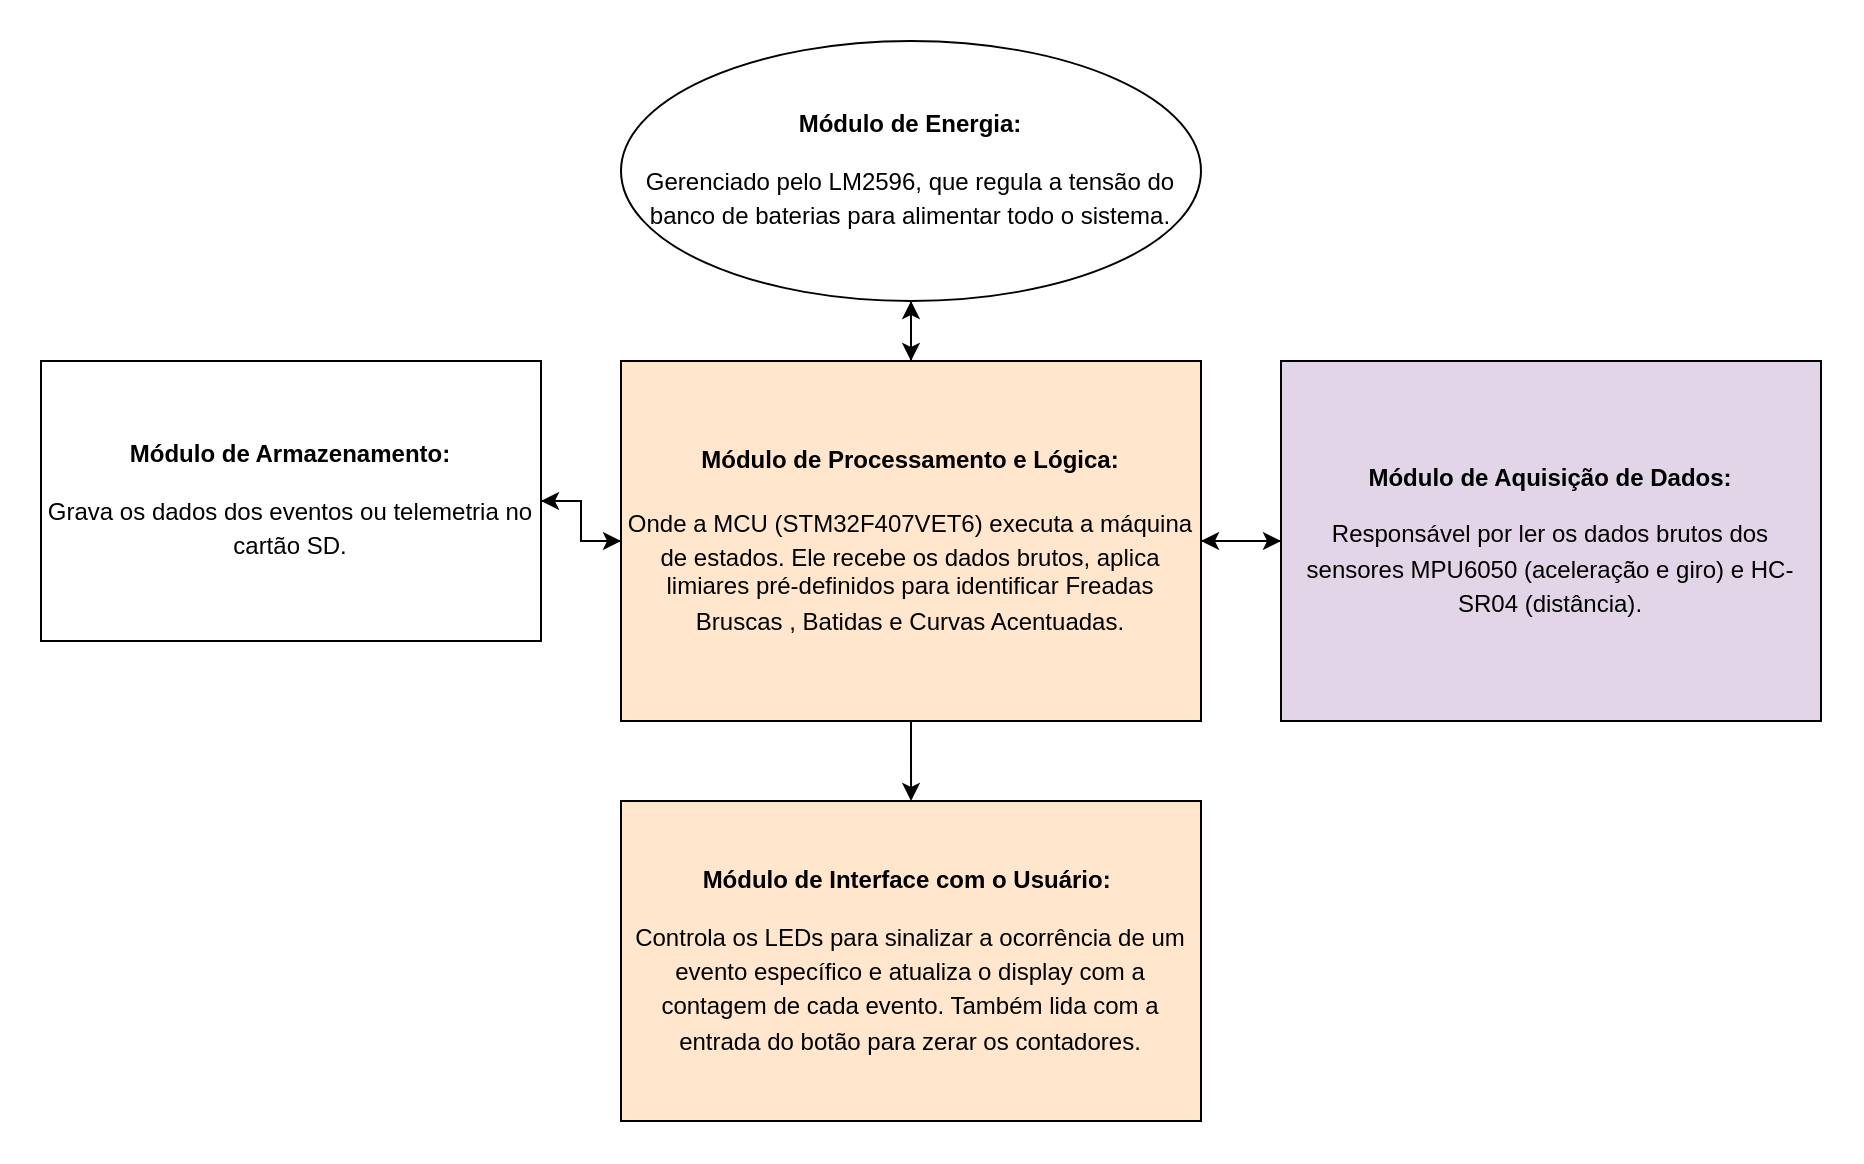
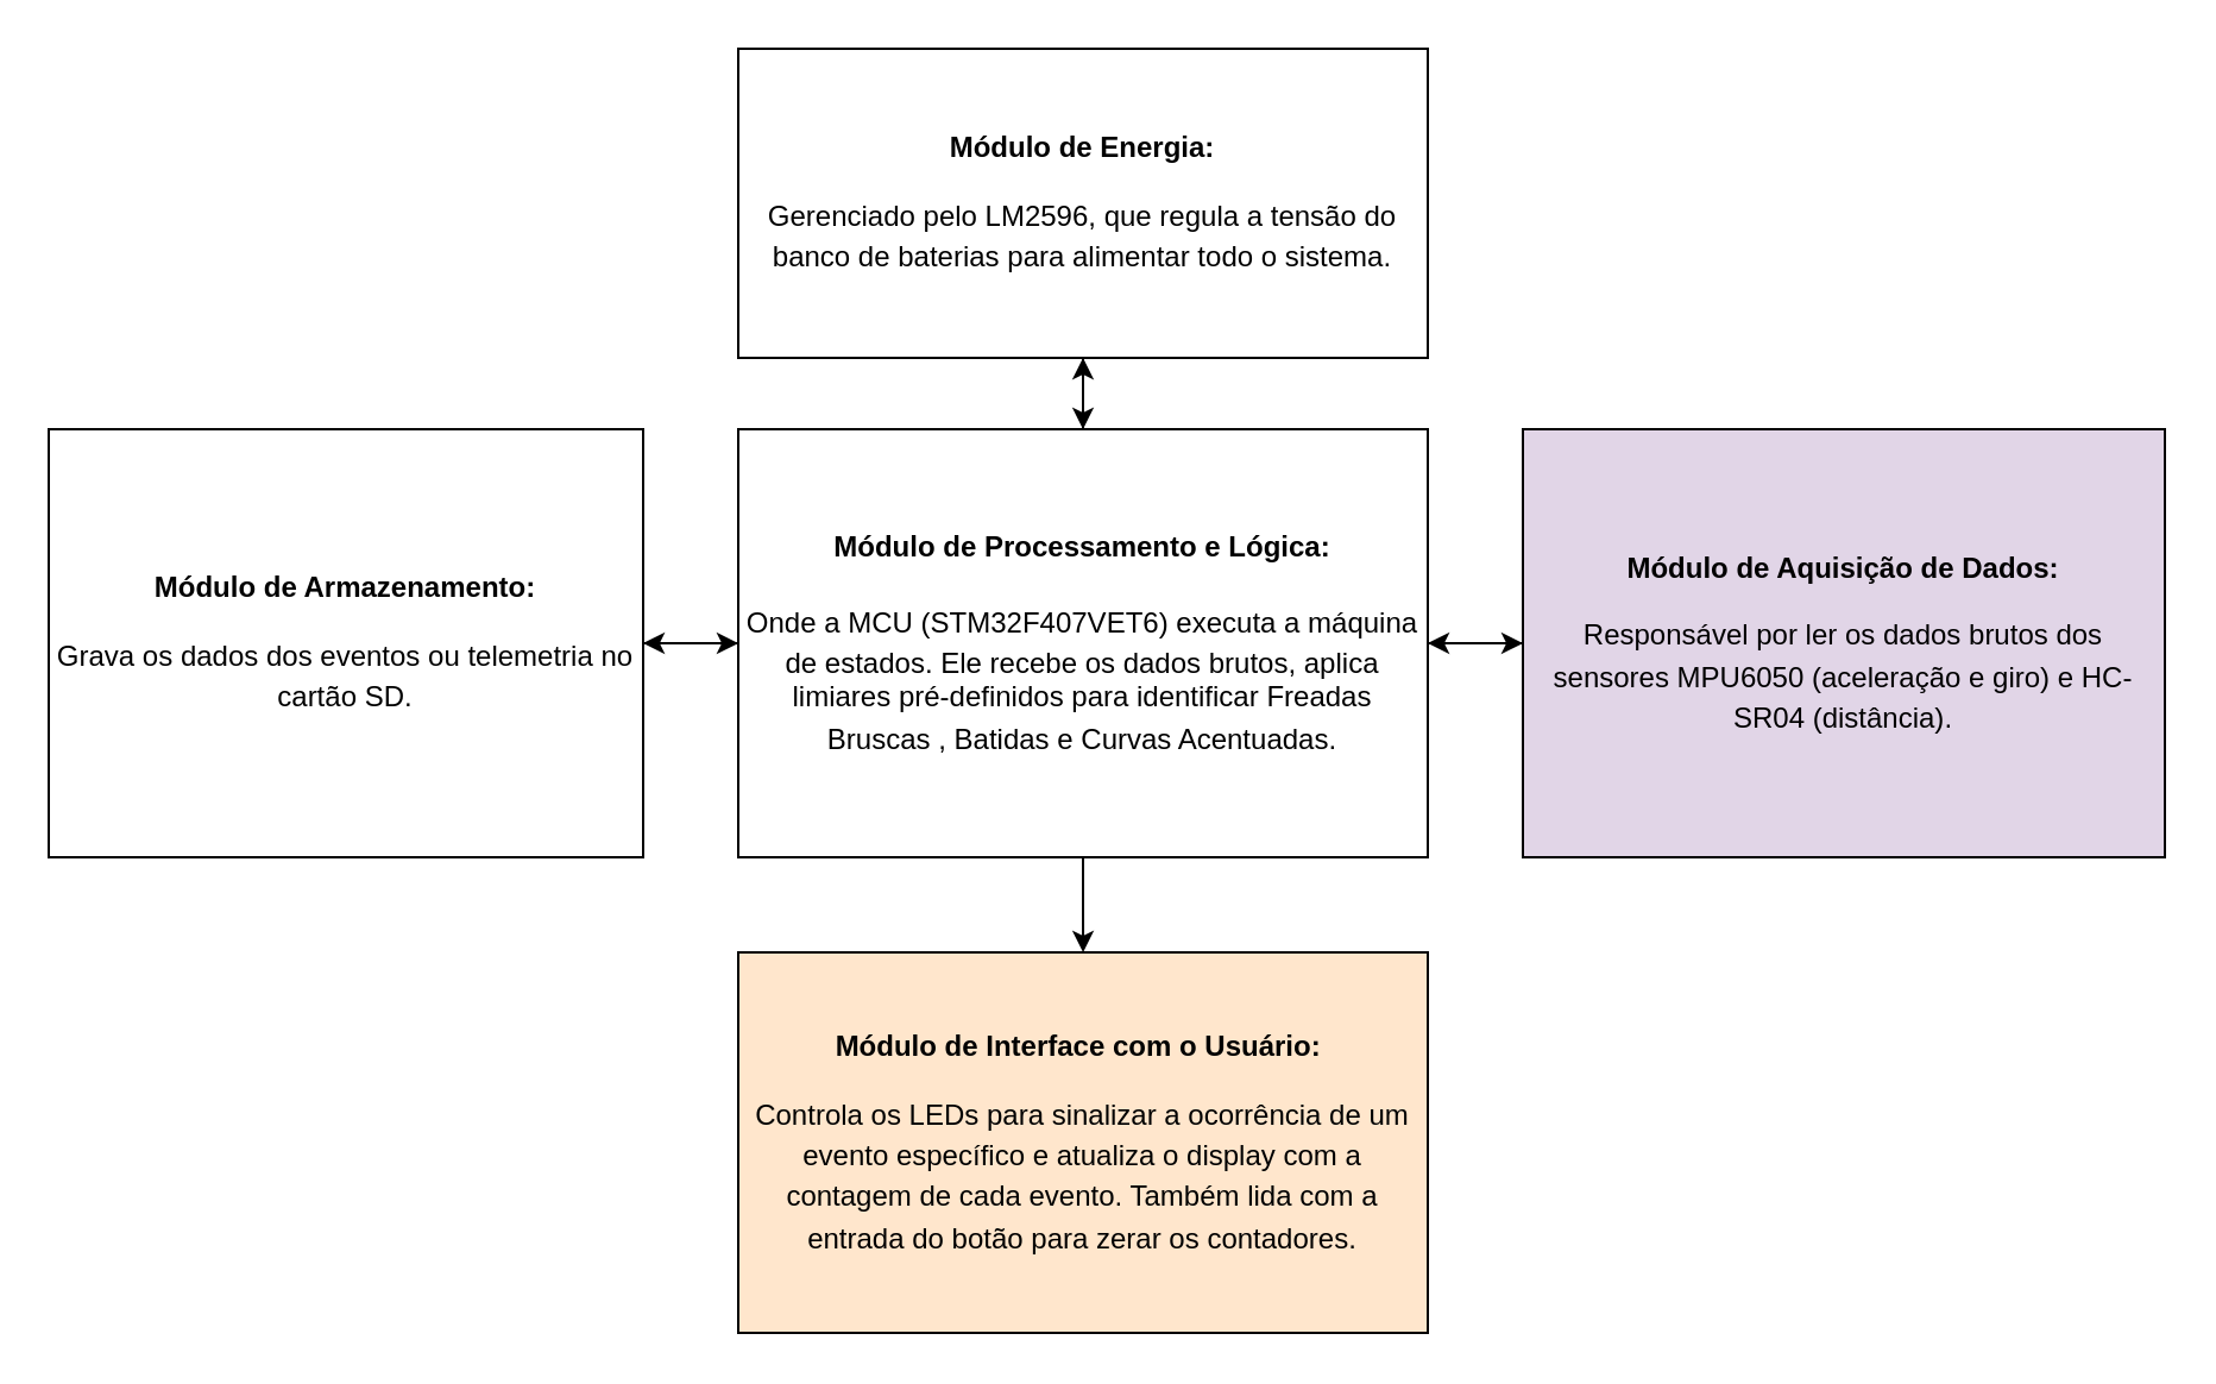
- <mxCell id="13" value="&lt;font face=&quot;Helvetica&quot;&gt;&lt;b&gt;Módulo de Energia:&lt;/b&gt;&lt;/font&gt;&lt;div&gt;&lt;font face=&quot;Helvetica&quot;&gt;&lt;span class=&quot;citation-197 citation-end-197&quot;&gt;&lt;br&gt;&lt;/span&gt;&lt;/font&gt;&lt;/div&gt;&lt;div&gt;&lt;font face=&quot;Helvetica&quot;&gt;&lt;span class=&quot;citation-197 citation-end-197&quot;&gt; Gerenciado pelo LM2596, que regula a tensão do banco de baterias para alimentar todo o sistema&lt;sup data-turn-source-index=&quot;32&quot; class=&quot;superscript&quot;&gt;&lt;/sup&gt;&lt;/span&gt;.&lt;/font&gt;&lt;/div&gt;" style="ellipse;whiteSpace=wrap;html=1;hachureGap=4;fontFamily=Architects Daughter;fontSource=https%3A%2F%2Ffonts.googleapis.com%2Fcss%3Ffamily%3DArchitects%2BDaughter;" vertex="1" parent="1"><mxGeometry x="310" y="20" width="290" height="130" as="geometry" /></mxCell>
+ <mxCell id="13" value="&lt;font face=&quot;Helvetica&quot;&gt;&lt;b&gt;Módulo de Energia:&lt;/b&gt;&lt;/font&gt;&lt;div&gt;&lt;font face=&quot;Helvetica&quot;&gt;&lt;span class=&quot;citation-197 citation-end-197&quot;&gt;&lt;br&gt;&lt;/span&gt;&lt;/font&gt;&lt;/div&gt;&lt;div&gt;&lt;font face=&quot;Helvetica&quot;&gt;&lt;span class=&quot;citation-197 citation-end-197&quot;&gt; Gerenciado pelo LM2596, que regula a tensão do banco de baterias para alimentar todo o sistema&lt;sup data-turn-source-index=&quot;32&quot; class=&quot;superscript&quot;&gt;&lt;/sup&gt;&lt;/span&gt;.&lt;/font&gt;&lt;/div&gt;" style="rounded=0;whiteSpace=wrap;html=1;hachureGap=4;fontFamily=Architects Daughter;fontSource=https%3A%2F%2Ffonts.googleapis.com%2Fcss%3Ffamily%3DArchitects%2BDaughter;" vertex="1" parent="1"><mxGeometry x="310" y="20" width="290" height="130" as="geometry" /></mxCell>
- <mxCell id="11" value="&lt;font face=&quot;Helvetica&quot;&gt;&lt;b&gt;Módulo de Armazenamento:&lt;/b&gt;&lt;/font&gt;&lt;div&gt;&lt;font face=&quot;Helvetica&quot;&gt;&lt;span class=&quot;citation-198 citation-end-198&quot;&gt;&lt;br&gt;&lt;/span&gt;&lt;/font&gt;&lt;/div&gt;&lt;div&gt;&lt;font face=&quot;Helvetica&quot;&gt;&lt;span class=&quot;citation-198 citation-end-198&quot;&gt; Grava os dados dos eventos ou telemetria no cartão SD&lt;sup data-turn-source-index=&quot;31&quot; class=&quot;superscript&quot;&gt;&lt;/sup&gt;&lt;/span&gt;.&lt;/font&gt;&lt;/div&gt;" style="rounded=0;whiteSpace=wrap;html=1;hachureGap=4;fontFamily=Architects Daughter;fontSource=https%3A%2F%2Ffonts.googleapis.com%2Fcss%3Ffamily%3DArchitects%2BDaughter;" vertex="1" parent="1"><mxGeometry x="20" y="180" width="250" height="140" as="geometry" /></mxCell>
+ <mxCell id="11" value="&lt;font face=&quot;Helvetica&quot;&gt;&lt;b&gt;Módulo de Armazenamento:&lt;/b&gt;&lt;/font&gt;&lt;div&gt;&lt;font face=&quot;Helvetica&quot;&gt;&lt;span class=&quot;citation-198 citation-end-198&quot;&gt;&lt;br&gt;&lt;/span&gt;&lt;/font&gt;&lt;/div&gt;&lt;div&gt;&lt;font face=&quot;Helvetica&quot;&gt;&lt;span class=&quot;citation-198 citation-end-198&quot;&gt; Grava os dados dos eventos ou telemetria no cartão SD&lt;sup data-turn-source-index=&quot;31&quot; class=&quot;superscript&quot;&gt;&lt;/sup&gt;&lt;/span&gt;.&lt;/font&gt;&lt;/div&gt;" style="rounded=0;whiteSpace=wrap;html=1;hachureGap=4;fontFamily=Architects Daughter;fontSource=https%3A%2F%2Ffonts.googleapis.com%2Fcss%3Ffamily%3DArchitects%2BDaughter;" vertex="1" parent="1"><mxGeometry x="20" y="180" width="250" height="180" as="geometry" /></mxCell>
- <mxCell id="5" value="&lt;div&gt;&lt;font face=&quot;Helvetica&quot;&gt;&lt;b&gt;Módulo de Processamento e Lógica:&lt;/b&gt;&lt;/font&gt;&lt;/div&gt;&lt;div&gt;&lt;font face=&quot;Helvetica&quot;&gt;&lt;span class=&quot;citation-206 citation-end-206&quot;&gt;&amp;nbsp;&lt;/span&gt;&lt;/font&gt;&lt;/div&gt;&lt;div&gt;&lt;font face=&quot;Helvetica&quot;&gt;&lt;span class=&quot;citation-206 citation-end-206&quot;&gt;Onde a MCU (&lt;/span&gt;&lt;/font&gt;&lt;font face=&quot;Helvetica&quot;&gt;STM32F407VET6&lt;/font&gt;&lt;font face=&quot;Helvetica&quot;&gt;&lt;span class=&quot;citation-206 citation-end-206&quot;&gt;) &lt;sup data-turn-source-index=&quot;23&quot; class=&quot;superscript&quot;&gt;&lt;/sup&gt;&lt;/span&gt;&lt;span class=&quot;citation-205 citation-end-205&quot;&gt;executa a máquina de estados&lt;sup data-turn-source-index=&quot;24&quot; class=&quot;superscript&quot;&gt;&lt;/sup&gt;&lt;/span&gt;. &lt;span class=&quot;citation-204 citation-end-204&quot;&gt;Ele recebe os dados brutos, aplica limiares pré-definidos para identificar Freadas Bruscas &lt;sup data-turn-source-index=&quot;25&quot; class=&quot;superscript&quot;&gt;&lt;/sup&gt;&lt;/span&gt;&lt;span class=&quot;citation-203 citation-end-203&quot;&gt;, Batidas &lt;sup data-turn-source-index=&quot;26&quot; class=&quot;superscript&quot;&gt;&lt;/sup&gt;&lt;/span&gt;&lt;span class=&quot;citation-202 citation-end-202&quot;&gt;e Curvas Acentuadas&lt;sup data-turn-source-index=&quot;27&quot; class=&quot;superscript&quot;&gt;&lt;/sup&gt;&lt;/span&gt;.&lt;/font&gt;&lt;font face=&quot;Helvetica&quot;&gt;&lt;/font&gt;&lt;/div&gt;" style="rounded=0;whiteSpace=wrap;html=1;hachureGap=4;fontFamily=Architects Daughter;fontSource=https%3A%2F%2Ffonts.googleapis.com%2Fcss%3Ffamily%3DArchitects%2BDaughter;shadow=0;fillColor=#ffe6cc;" vertex="1" parent="1"><mxGeometry x="310" y="180" width="290" height="180" as="geometry" /></mxCell>
+ <mxCell id="5" value="&lt;div&gt;&lt;font face=&quot;Helvetica&quot;&gt;&lt;b&gt;Módulo de Processamento e Lógica:&lt;/b&gt;&lt;/font&gt;&lt;/div&gt;&lt;div&gt;&lt;font face=&quot;Helvetica&quot;&gt;&lt;span class=&quot;citation-206 citation-end-206&quot;&gt;&amp;nbsp;&lt;/span&gt;&lt;/font&gt;&lt;/div&gt;&lt;div&gt;&lt;font face=&quot;Helvetica&quot;&gt;&lt;span class=&quot;citation-206 citation-end-206&quot;&gt;Onde a MCU (&lt;/span&gt;&lt;/font&gt;&lt;font face=&quot;Helvetica&quot;&gt;STM32F407VET6&lt;/font&gt;&lt;font face=&quot;Helvetica&quot;&gt;&lt;span class=&quot;citation-206 citation-end-206&quot;&gt;) &lt;sup data-turn-source-index=&quot;23&quot; class=&quot;superscript&quot;&gt;&lt;/sup&gt;&lt;/span&gt;&lt;span class=&quot;citation-205 citation-end-205&quot;&gt;executa a máquina de estados&lt;sup data-turn-source-index=&quot;24&quot; class=&quot;superscript&quot;&gt;&lt;/sup&gt;&lt;/span&gt;. &lt;span class=&quot;citation-204 citation-end-204&quot;&gt;Ele recebe os dados brutos, aplica limiares pré-definidos para identificar Freadas Bruscas &lt;sup data-turn-source-index=&quot;25&quot; class=&quot;superscript&quot;&gt;&lt;/sup&gt;&lt;/span&gt;&lt;span class=&quot;citation-203 citation-end-203&quot;&gt;, Batidas &lt;sup data-turn-source-index=&quot;26&quot; class=&quot;superscript&quot;&gt;&lt;/sup&gt;&lt;/span&gt;&lt;span class=&quot;citation-202 citation-end-202&quot;&gt;e Curvas Acentuadas&lt;sup data-turn-source-index=&quot;27&quot; class=&quot;superscript&quot;&gt;&lt;/sup&gt;&lt;/span&gt;.&lt;/font&gt;&lt;font face=&quot;Helvetica&quot;&gt;&lt;/font&gt;&lt;/div&gt;" style="rounded=0;whiteSpace=wrap;html=1;hachureGap=4;fontFamily=Architects Daughter;fontSource=https%3A%2F%2Ffonts.googleapis.com%2Fcss%3Ffamily%3DArchitects%2BDaughter;shadow=0;" vertex="1" parent="1"><mxGeometry x="310" y="180" width="290" height="180" as="geometry" /></mxCell>
